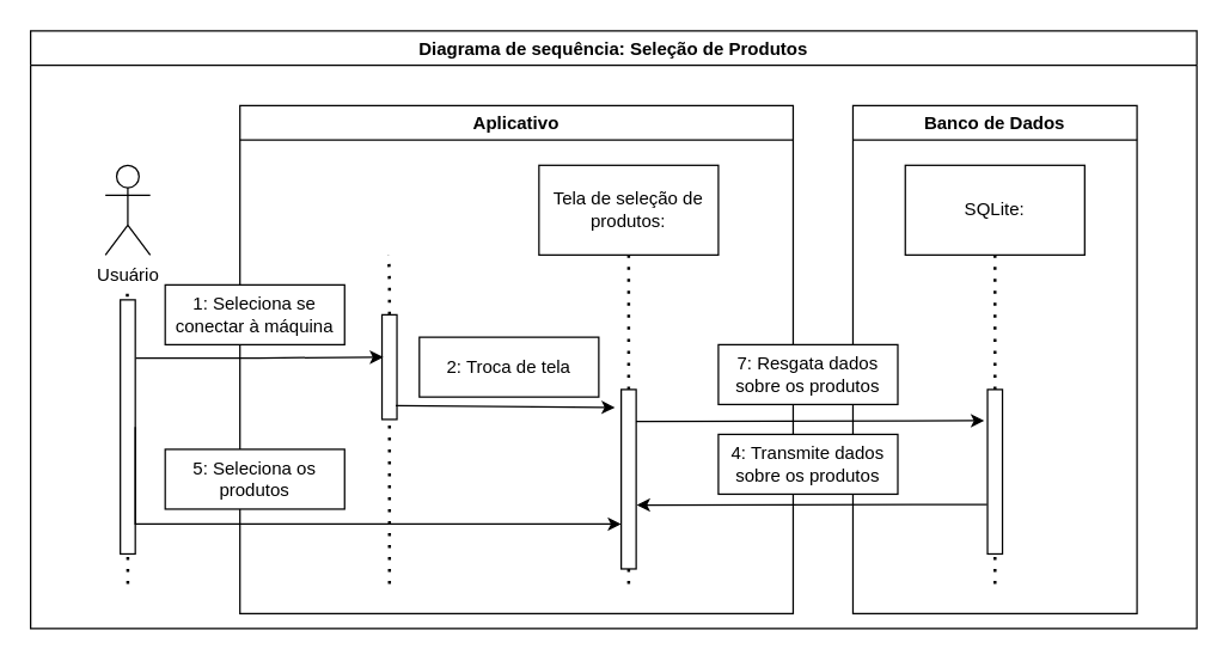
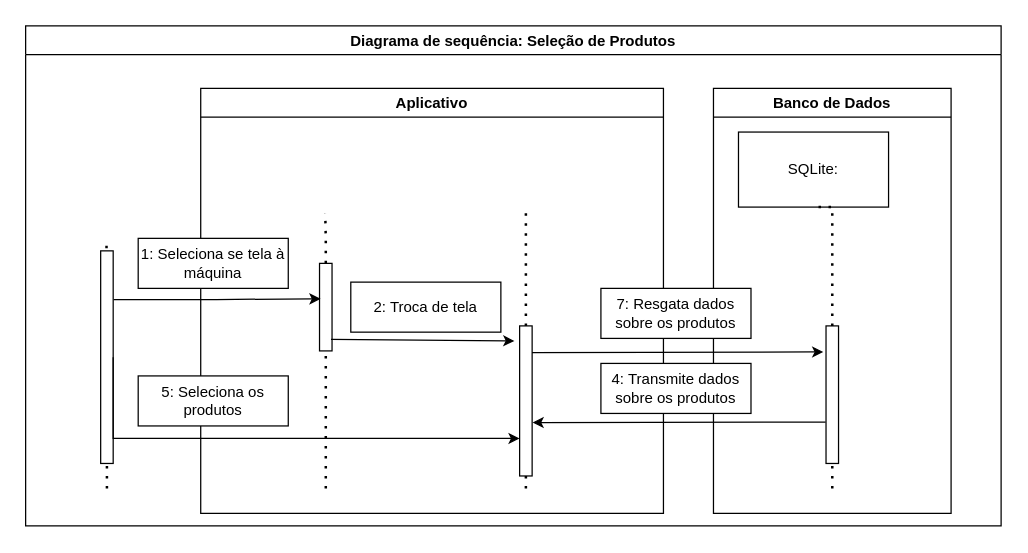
- <mxCell id="2" value="Usuário" style="shape=umlActor;verticalLabelPosition=bottom;verticalAlign=top;html=1;outlineConnect=0;" parent="1" vertex="1"><mxGeometry x="70" y="110" width="30" height="60" as="geometry" /></mxCell>
- <mxCell id="4" value="Tela de seleção de produtos:" style="rounded=0;whiteSpace=wrap;html=1;" parent="3" vertex="1"><mxGeometry x="200" y="40" width="120" height="60" as="geometry" /></mxCell>
- <mxCell id="19" value="SQLite:" style="rounded=0;whiteSpace=wrap;html=1;" vertex="1" parent="18"><mxGeometry x="35" y="40" width="120" height="60" as="geometry" /></mxCell>
+ <mxCell id="19" value="SQLite:" style="rounded=0;whiteSpace=wrap;html=1;" vertex="1" parent="18"><mxGeometry x="20" y="35" width="120" height="60" as="geometry" /></mxCell>
- <mxCell id="10" value="1: Seleciona se conectar à máquina" style="rounded=0;whiteSpace=wrap;html=1;fillColor=default;" vertex="1" parent="5"><mxGeometry x="90" y="170" width="120" height="40" as="geometry" /></mxCell>
+ <mxCell id="10" value="1: Seleciona se tela à máquina" style="rounded=0;whiteSpace=wrap;html=1;fillColor=default;" vertex="1" parent="5"><mxGeometry x="90" y="170" width="120" height="40" as="geometry" /></mxCell>
